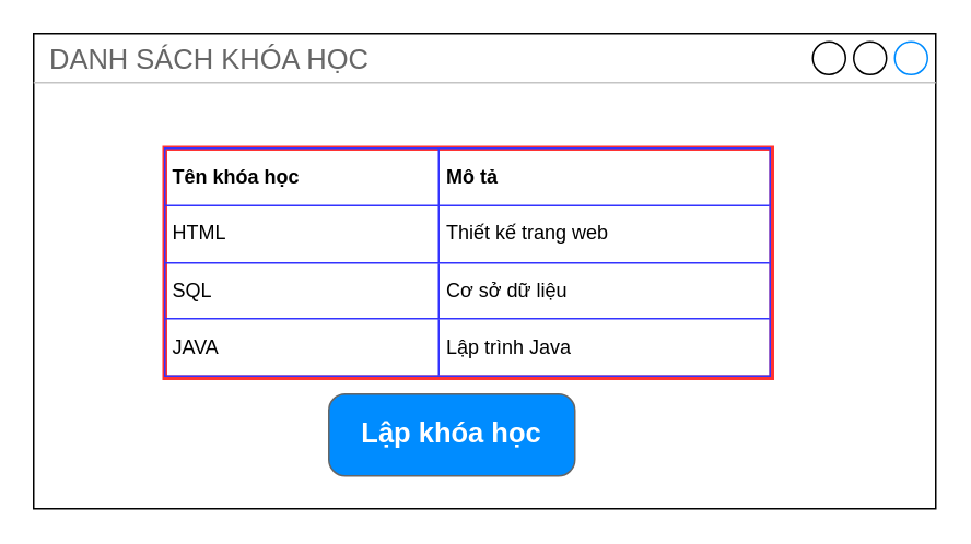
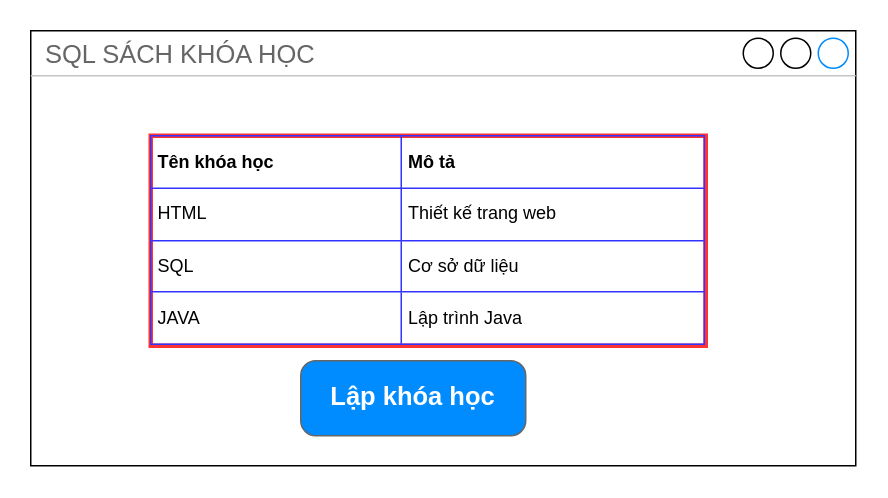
- <mxCell id="2" value="DANH SÁCH KHÓA HỌC" style="strokeWidth=1;shadow=0;dashed=0;align=center;html=1;shape=mxgraph.mockup.containers.window;align=left;verticalAlign=top;spacingLeft=8;strokeColor2=#008cff;strokeColor3=#c4c4c4;fontColor=#666666;mainText=;fontSize=17;labelBackgroundColor=none;" parent="1" vertex="1"><mxGeometry x="20" y="20" width="550" height="290" as="geometry" /></mxCell>
+ <mxCell id="2" value="SQL SÁCH KHÓA HỌC" style="strokeWidth=1;shadow=0;dashed=0;align=center;html=1;shape=mxgraph.mockup.containers.window;align=left;verticalAlign=top;spacingLeft=8;strokeColor2=#008cff;strokeColor3=#c4c4c4;fontColor=#666666;mainText=;fontSize=17;labelBackgroundColor=none;" parent="1" vertex="1"><mxGeometry x="20" y="20" width="550" height="290" as="geometry" /></mxCell>
